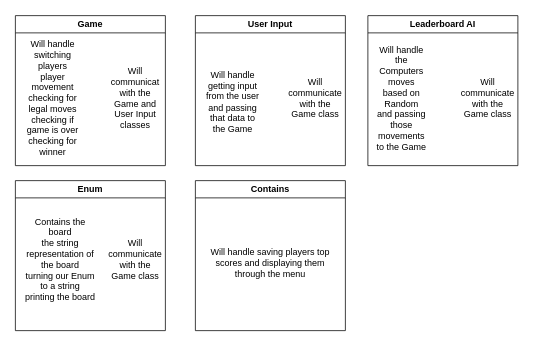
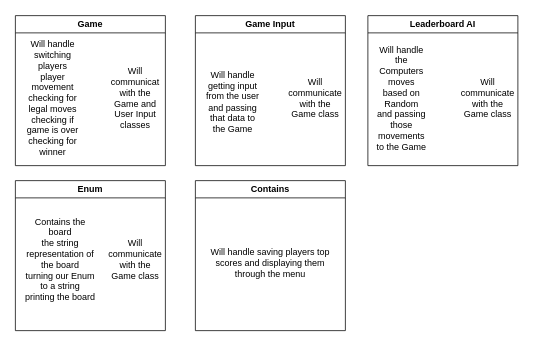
- <mxCell id="5" value="User Input" style="swimlane;whiteSpace=wrap;html=1;" parent="1" vertex="1"><mxGeometry x="260" y="20" width="200" height="200" as="geometry" /></mxCell>
+ <mxCell id="5" value="Game Input" style="swimlane;whiteSpace=wrap;html=1;" parent="1" vertex="1"><mxGeometry x="260" y="20" width="200" height="200" as="geometry" /></mxCell>
